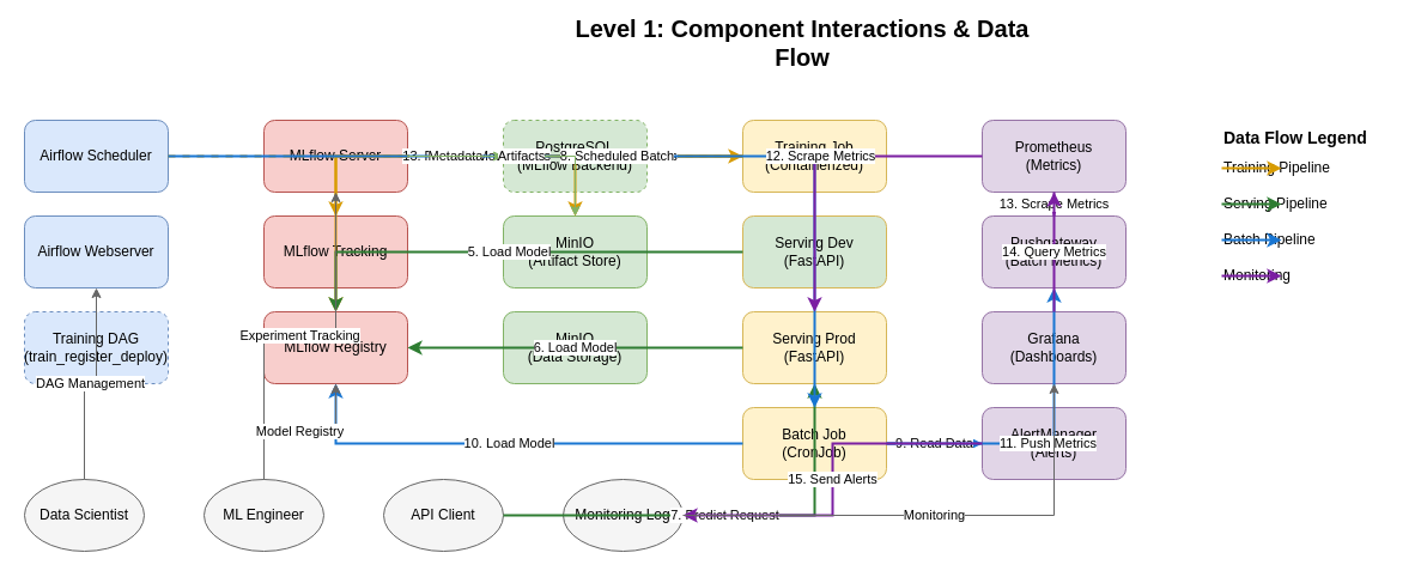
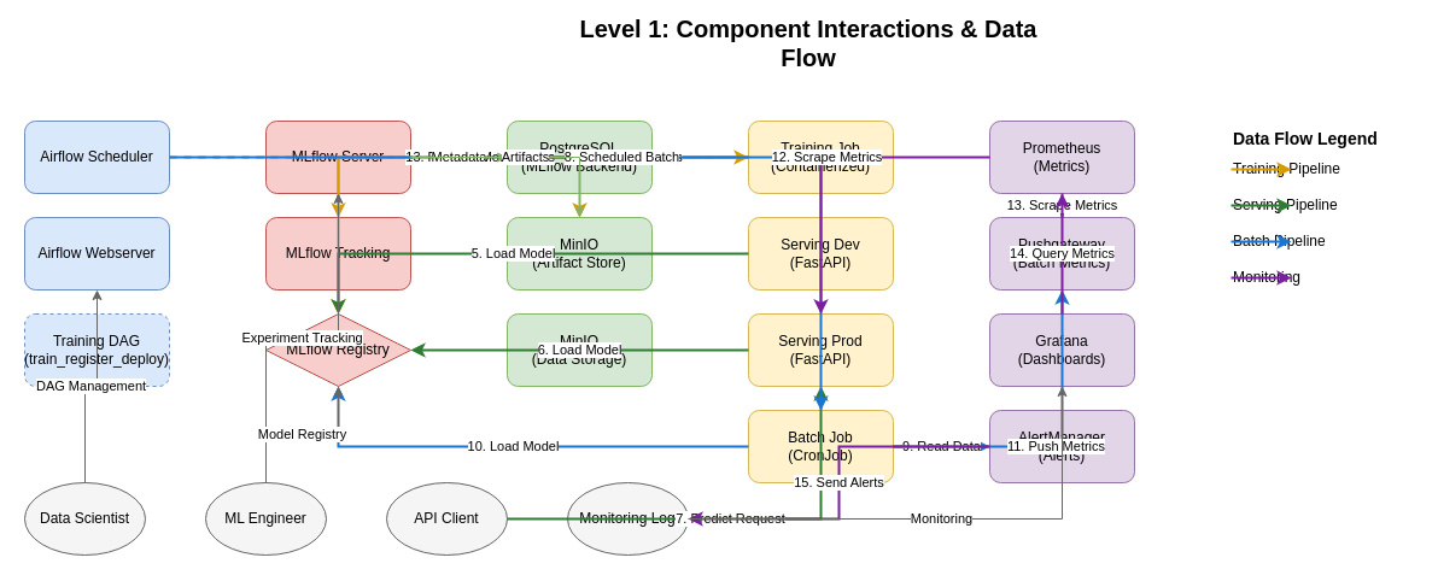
- <mxCell id="9" value="PostgreSQL&lt;br&gt;(MLflow Backend)" style="rounded=1;whiteSpace=wrap;html=1;fillColor=#d5e8d4;strokeColor=#82b366;dashed=1;" vertex="1" parent="1"><mxGeometry x="420" y="100" width="120" height="60" as="geometry" /></mxCell>
+ <mxCell id="9" value="PostgreSQL&lt;br&gt;(MLflow Backend)" style="rounded=1;whiteSpace=wrap;html=1;fillColor=#d5e8d4;strokeColor=#82b366;" vertex="1" parent="1"><mxGeometry x="420" y="100" width="120" height="60" as="geometry" /></mxCell>
- <mxCell id="13" value="Serving Dev&lt;br&gt;(FastAPI)" style="rounded=1;whiteSpace=wrap;html=1;fillColor=#d5e8d4;strokeColor=#d6b656;" vertex="1" parent="1"><mxGeometry x="620" y="180" width="120" height="60" as="geometry" /></mxCell>
+ <mxCell id="13" value="Serving Dev&lt;br&gt;(FastAPI)" style="rounded=1;whiteSpace=wrap;html=1;fillColor=#fff2cc;strokeColor=#d6b656;" vertex="1" parent="1"><mxGeometry x="620" y="180" width="120" height="60" as="geometry" /></mxCell>
- <mxCell id="8" value="MLflow Registry" style="rounded=1;whiteSpace=wrap;html=1;fillColor=#f8cecc;strokeColor=#b85450;" vertex="1" parent="1"><mxGeometry x="220" y="260" width="120" height="60" as="geometry" /></mxCell>
+ <mxCell id="8" value="MLflow Registry" style="rhombus;whiteSpace=wrap;html=1;fillColor=#f8cecc;strokeColor=#b85450;" vertex="1" parent="1"><mxGeometry x="220" y="260" width="120" height="60" as="geometry" /></mxCell>
